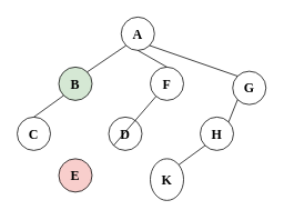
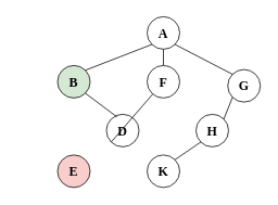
- <mxCell id="2" value="&lt;b&gt;&lt;font style=&quot;font-size: 16px;&quot; face=&quot;Verdana&quot;&gt;A&lt;/font&gt;&lt;/b&gt;" style="ellipse;whiteSpace=wrap;html=1;aspect=fixed;" parent="1" vertex="1"><mxGeometry x="145" y="20" width="40" height="40" as="geometry" /></mxCell>
+ <mxCell id="2" value="&lt;b&gt;&lt;font style=&quot;font-size: 16px;&quot; face=&quot;Verdana&quot;&gt;A&lt;/font&gt;&lt;/b&gt;" style="ellipse;whiteSpace=wrap;html=1;aspect=fixed;" parent="1" vertex="1"><mxGeometry x="180" y="20" width="40" height="40" as="geometry" /></mxCell>
- <mxCell id="9" value="" style="endArrow=none;html=1;rounded=0;exitX=0;exitY=1;exitDx=0;exitDy=0;entryX=0.5;entryY=0;entryDx=0;entryDy=0;" parent="1" source="3" target="5" edge="1"><mxGeometry width="50" height="50" relative="1" as="geometry"><mxPoint x="290" y="120" as="sourcePoint" /><mxPoint x="340" y="70" as="targetPoint" /></mxGeometry></mxCell>
+ <mxCell id="10" value="" style="endArrow=none;html=1;rounded=0;exitX=1;exitY=1;exitDx=0;exitDy=0;entryX=0.325;entryY=0.083;entryDx=0;entryDy=0;entryPerimeter=0;" parent="1" source="3" target="6" edge="1"><mxGeometry width="50" height="50" relative="1" as="geometry"><mxPoint x="290" y="120" as="sourcePoint" /><mxPoint x="340" y="70" as="targetPoint" /></mxGeometry></mxCell>
- <mxCell id="5" value="&lt;b&gt;&lt;font style=&quot;font-size: 16px;&quot; face=&quot;Verdana&quot;&gt;C&lt;/font&gt;&lt;/b&gt;" style="ellipse;whiteSpace=wrap;html=1;aspect=fixed;" parent="1" vertex="1"><mxGeometry x="20" y="140" width="40" height="40" as="geometry" /></mxCell>
- <mxCell id="15" value="&lt;b&gt;&lt;font style=&quot;font-size: 16px;&quot; face=&quot;Verdana&quot;&gt;K&lt;/font&gt;&lt;/b&gt;" style="ellipse;whiteSpace=wrap;html=1;aspect=fixed;" parent="1" vertex="1"><mxGeometry x="180" y="190" width="40" height="50" as="geometry" /></mxCell>
+ <mxCell id="15" value="&lt;b&gt;&lt;font style=&quot;font-size: 16px;&quot; face=&quot;Verdana&quot;&gt;K&lt;/font&gt;&lt;/b&gt;" style="ellipse;whiteSpace=wrap;html=1;aspect=fixed;" parent="1" vertex="1"><mxGeometry x="180" y="190" width="40" height="40" as="geometry" /></mxCell>
